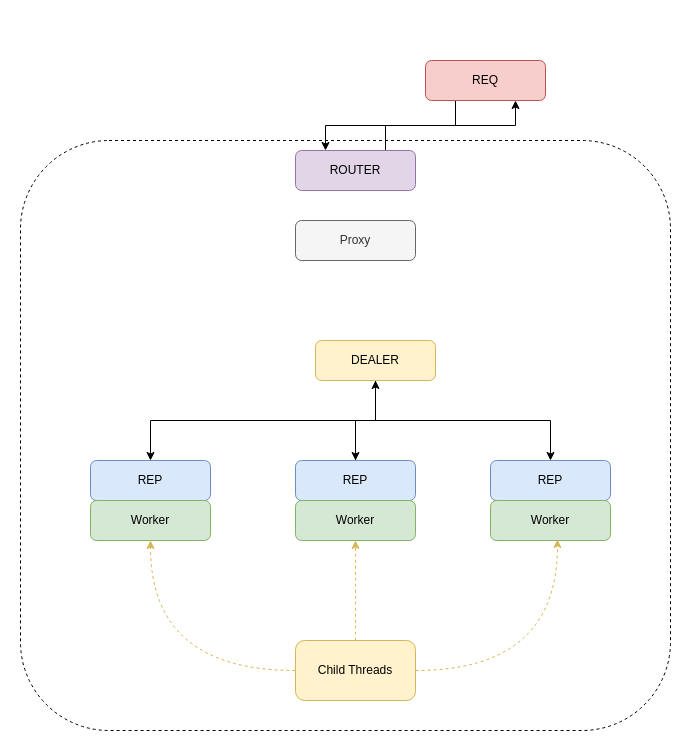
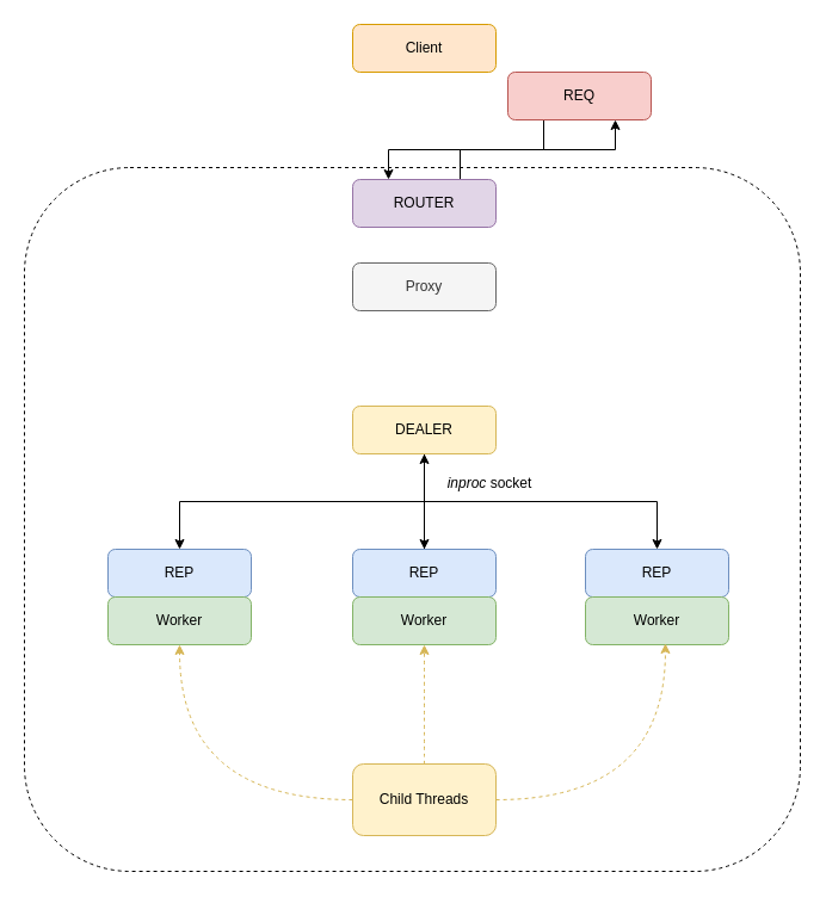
+ <mxCell id="3" value="Client" style="rounded=1;whiteSpace=wrap;html=1;fillColor=#ffe6cc;strokeColor=#d79b00;" parent="1" vertex="1"><mxGeometry x="295" y="20" width="120" height="40" as="geometry" /></mxCell>
- <mxCell id="12" value="DEALER" style="rounded=1;whiteSpace=wrap;html=1;fillColor=#fff2cc;strokeColor=#d6b656;" parent="1" vertex="1"><mxGeometry x="315" y="340" width="120" height="40" as="geometry" /></mxCell>
+ <mxCell id="12" value="DEALER" style="rounded=1;whiteSpace=wrap;html=1;fillColor=#fff2cc;strokeColor=#d6b656;" parent="1" vertex="1"><mxGeometry x="295" y="340" width="120" height="40" as="geometry" /></mxCell>
+ <mxCell id="20" value="&lt;i&gt;inproc&lt;/i&gt;&amp;nbsp;socket" style="text;html=1;align=center;verticalAlign=middle;whiteSpace=wrap;rounded=0;" vertex="1" parent="1"><mxGeometry x="360" y="390" width="100" height="30" as="geometry" /></mxCell>
